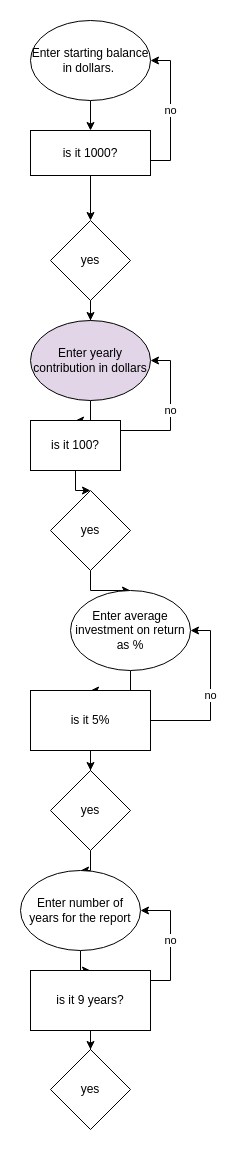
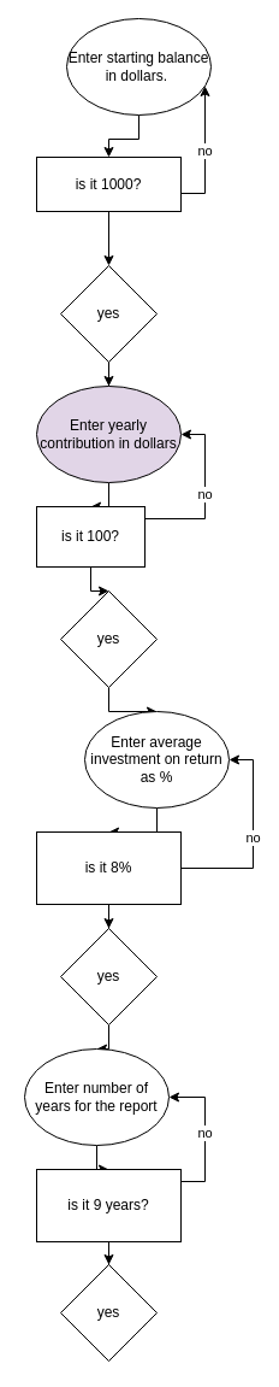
- <mxCell id="3" value="Enter starting balance in dollars.&amp;nbsp;" style="ellipse;whiteSpace=wrap;html=1;" parent="1" vertex="1"><mxGeometry x="30" y="20" width="120" height="80" as="geometry" /></mxCell>
+ <mxCell id="3" value="Enter starting balance in dollars.&amp;nbsp;" style="ellipse;whiteSpace=wrap;html=1;" parent="1" vertex="1"><mxGeometry x="55" y="15" width="120" height="80" as="geometry" /></mxCell>
- <mxCell id="20" value="is it 5%" style="whiteSpace=wrap;html=1;" parent="1" vertex="1"><mxGeometry x="30" y="690" width="120" height="60" as="geometry" /></mxCell>
+ <mxCell id="20" value="is it 8%" style="whiteSpace=wrap;html=1;" parent="1" vertex="1"><mxGeometry x="30" y="690" width="120" height="60" as="geometry" /></mxCell>
